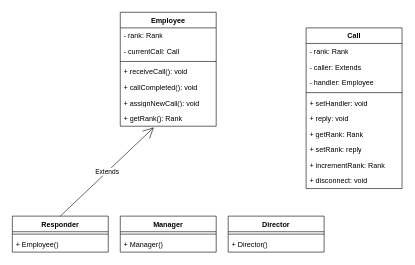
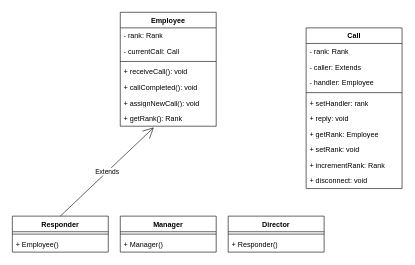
- <mxCell id="25" value="+ setHandler: void" style="text;strokeColor=none;fillColor=none;align=left;verticalAlign=top;spacingLeft=4;spacingRight=4;overflow=hidden;rotatable=0;points=[[0,0.5],[1,0.5]];portConstraint=eastwest;whiteSpace=wrap;html=1;" vertex="1" parent="20"><mxGeometry y="112" width="160" height="26" as="geometry" /></mxCell>
+ <mxCell id="25" value="+ setHandler: rank" style="text;strokeColor=none;fillColor=none;align=left;verticalAlign=top;spacingLeft=4;spacingRight=4;overflow=hidden;rotatable=0;points=[[0,0.5],[1,0.5]];portConstraint=eastwest;whiteSpace=wrap;html=1;" vertex="1" parent="20"><mxGeometry y="112" width="160" height="26" as="geometry" /></mxCell>
- <mxCell id="27" value="+ getRank: Rank" style="text;strokeColor=none;fillColor=none;align=left;verticalAlign=top;spacingLeft=4;spacingRight=4;overflow=hidden;rotatable=0;points=[[0,0.5],[1,0.5]];portConstraint=eastwest;whiteSpace=wrap;html=1;" vertex="1" parent="20"><mxGeometry y="164" width="160" height="26" as="geometry" /></mxCell>
+ <mxCell id="27" value="+ getRank: Employee" style="text;strokeColor=none;fillColor=none;align=left;verticalAlign=top;spacingLeft=4;spacingRight=4;overflow=hidden;rotatable=0;points=[[0,0.5],[1,0.5]];portConstraint=eastwest;whiteSpace=wrap;html=1;" vertex="1" parent="20"><mxGeometry y="164" width="160" height="26" as="geometry" /></mxCell>
- <mxCell id="28" value="+ setRank: reply" style="text;strokeColor=none;fillColor=none;align=left;verticalAlign=top;spacingLeft=4;spacingRight=4;overflow=hidden;rotatable=0;points=[[0,0.5],[1,0.5]];portConstraint=eastwest;whiteSpace=wrap;html=1;" vertex="1" parent="20"><mxGeometry y="190" width="160" height="26" as="geometry" /></mxCell>
+ <mxCell id="28" value="+ setRank: void" style="text;strokeColor=none;fillColor=none;align=left;verticalAlign=top;spacingLeft=4;spacingRight=4;overflow=hidden;rotatable=0;points=[[0,0.5],[1,0.5]];portConstraint=eastwest;whiteSpace=wrap;html=1;" vertex="1" parent="20"><mxGeometry y="190" width="160" height="26" as="geometry" /></mxCell>
- <mxCell id="18" value="+ Director()" style="text;strokeColor=none;fillColor=none;align=left;verticalAlign=top;spacingLeft=4;spacingRight=4;overflow=hidden;rotatable=0;points=[[0,0.5],[1,0.5]];portConstraint=eastwest;whiteSpace=wrap;html=1;" vertex="1" parent="16"><mxGeometry y="34" width="160" height="26" as="geometry" /></mxCell>
+ <mxCell id="18" value="+ Responder()" style="text;strokeColor=none;fillColor=none;align=left;verticalAlign=top;spacingLeft=4;spacingRight=4;overflow=hidden;rotatable=0;points=[[0,0.5],[1,0.5]];portConstraint=eastwest;whiteSpace=wrap;html=1;" vertex="1" parent="16"><mxGeometry y="34" width="160" height="26" as="geometry" /></mxCell>
